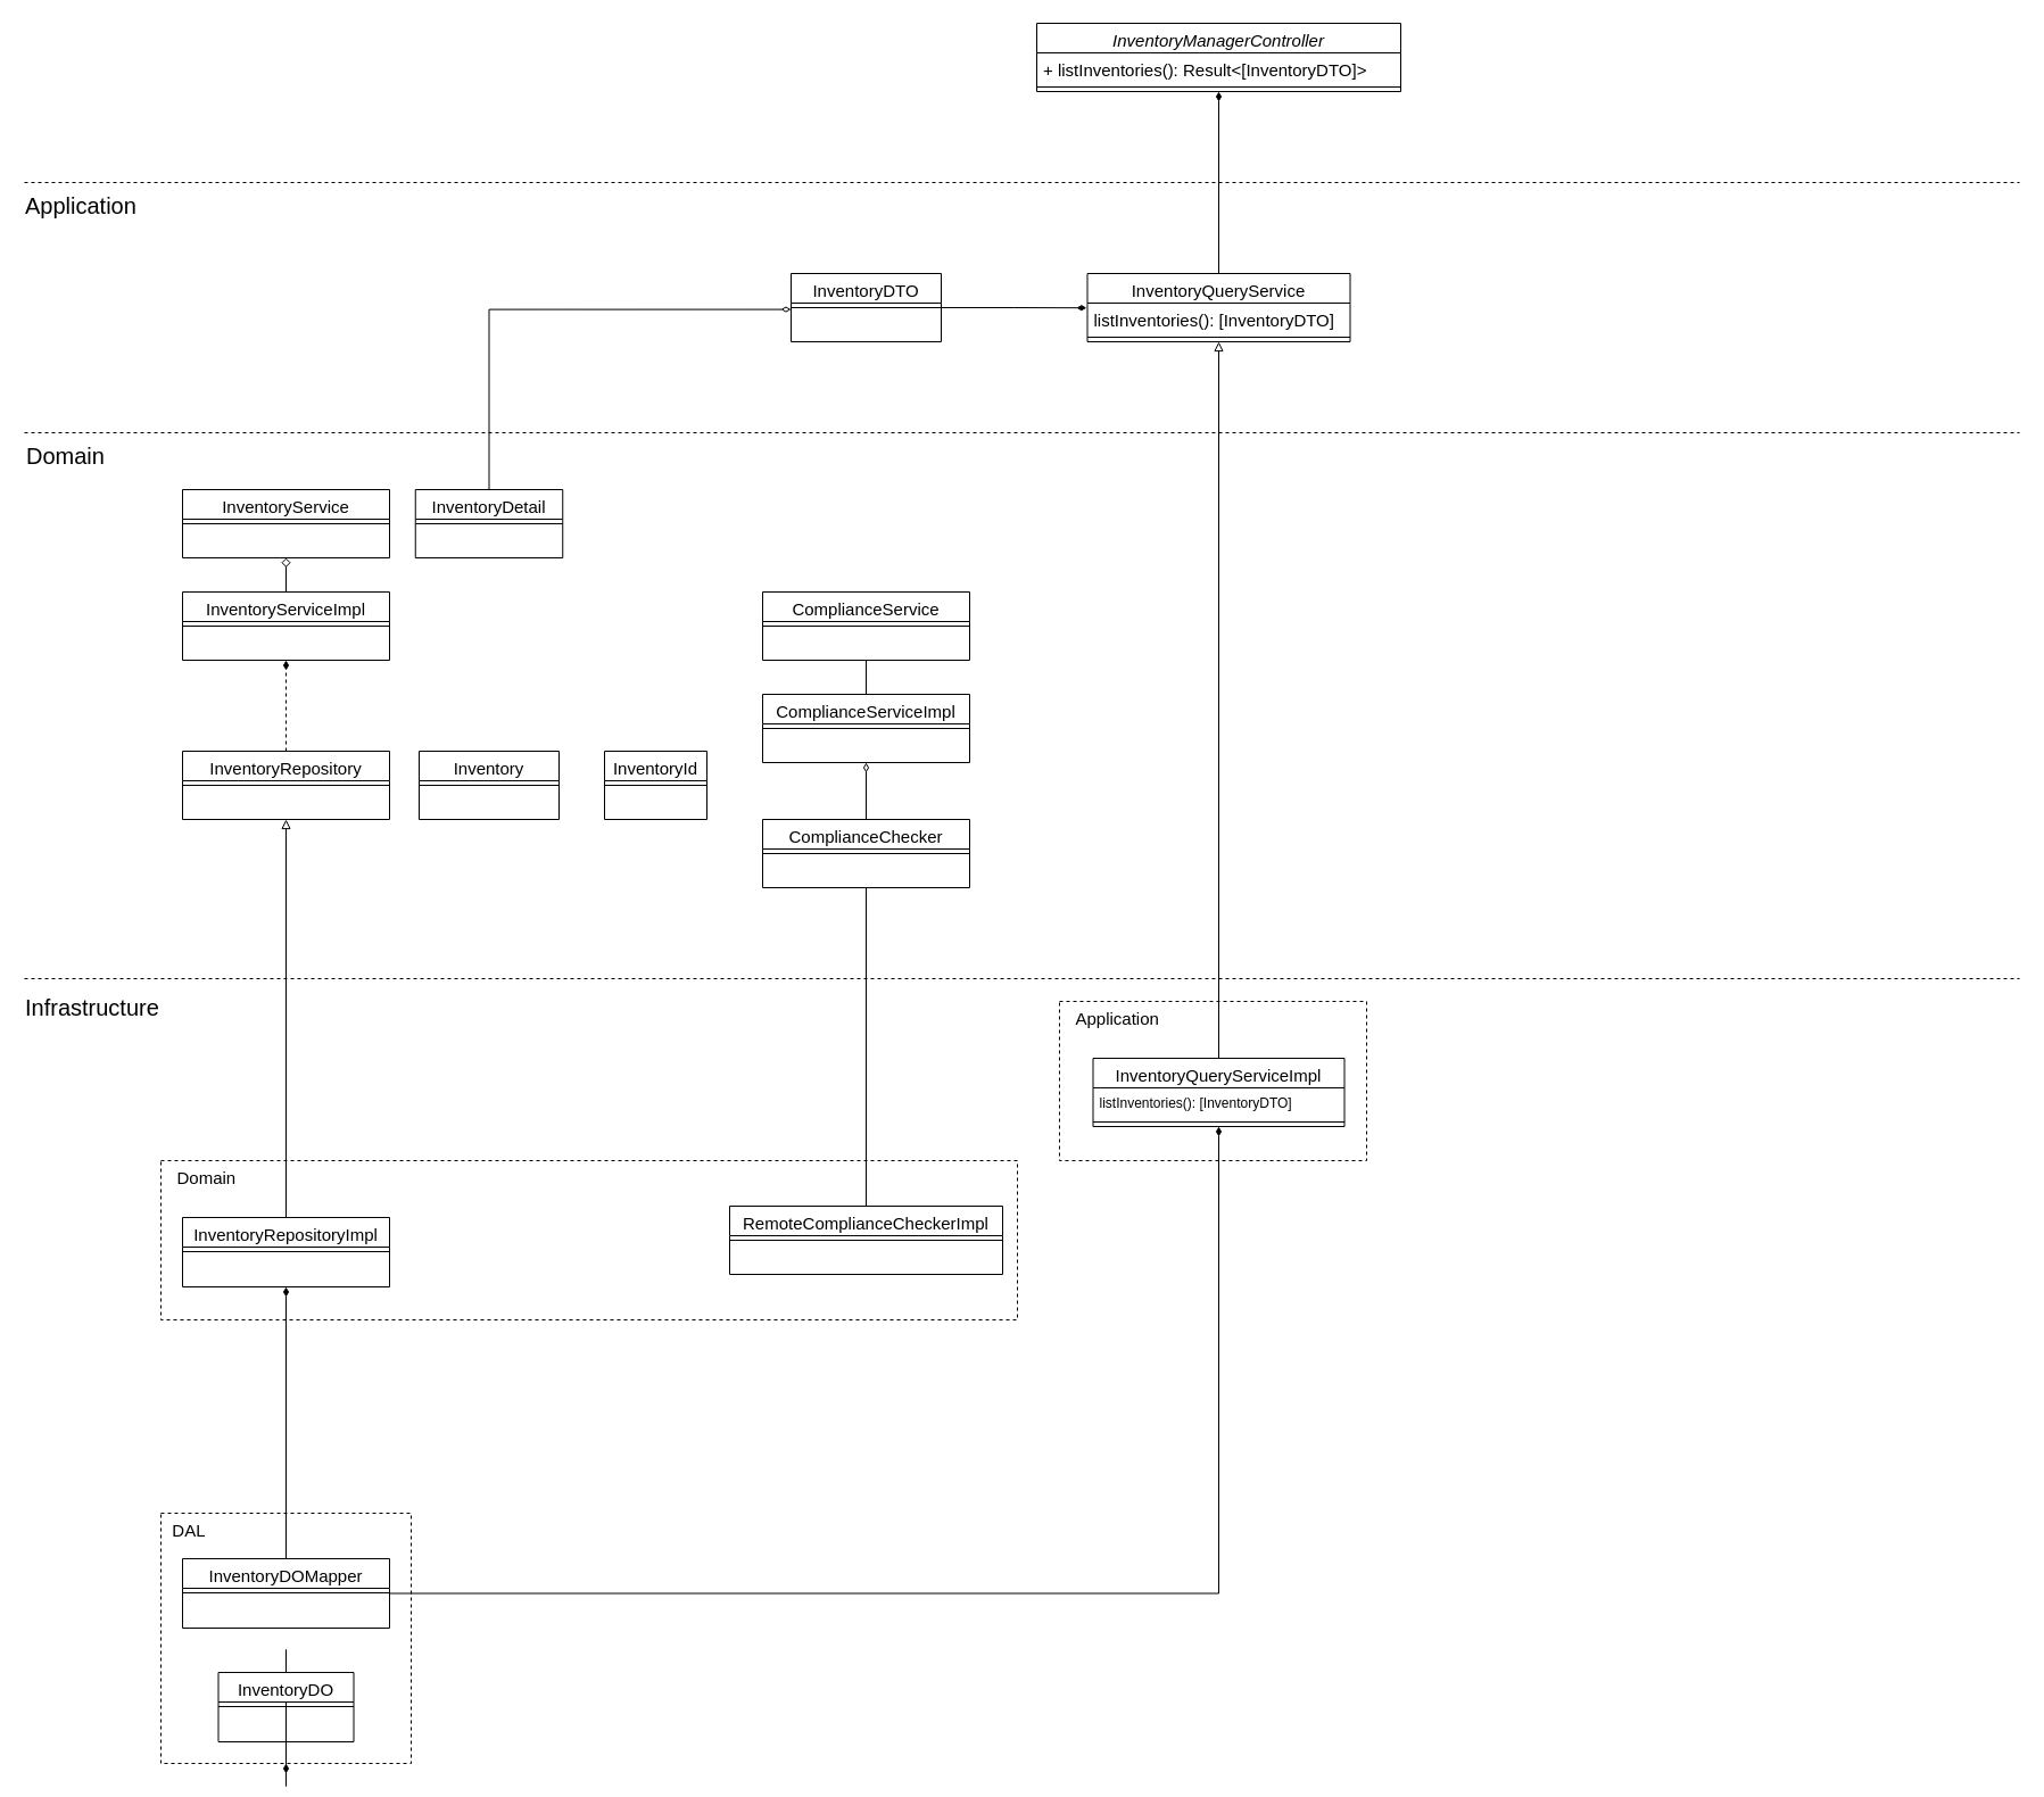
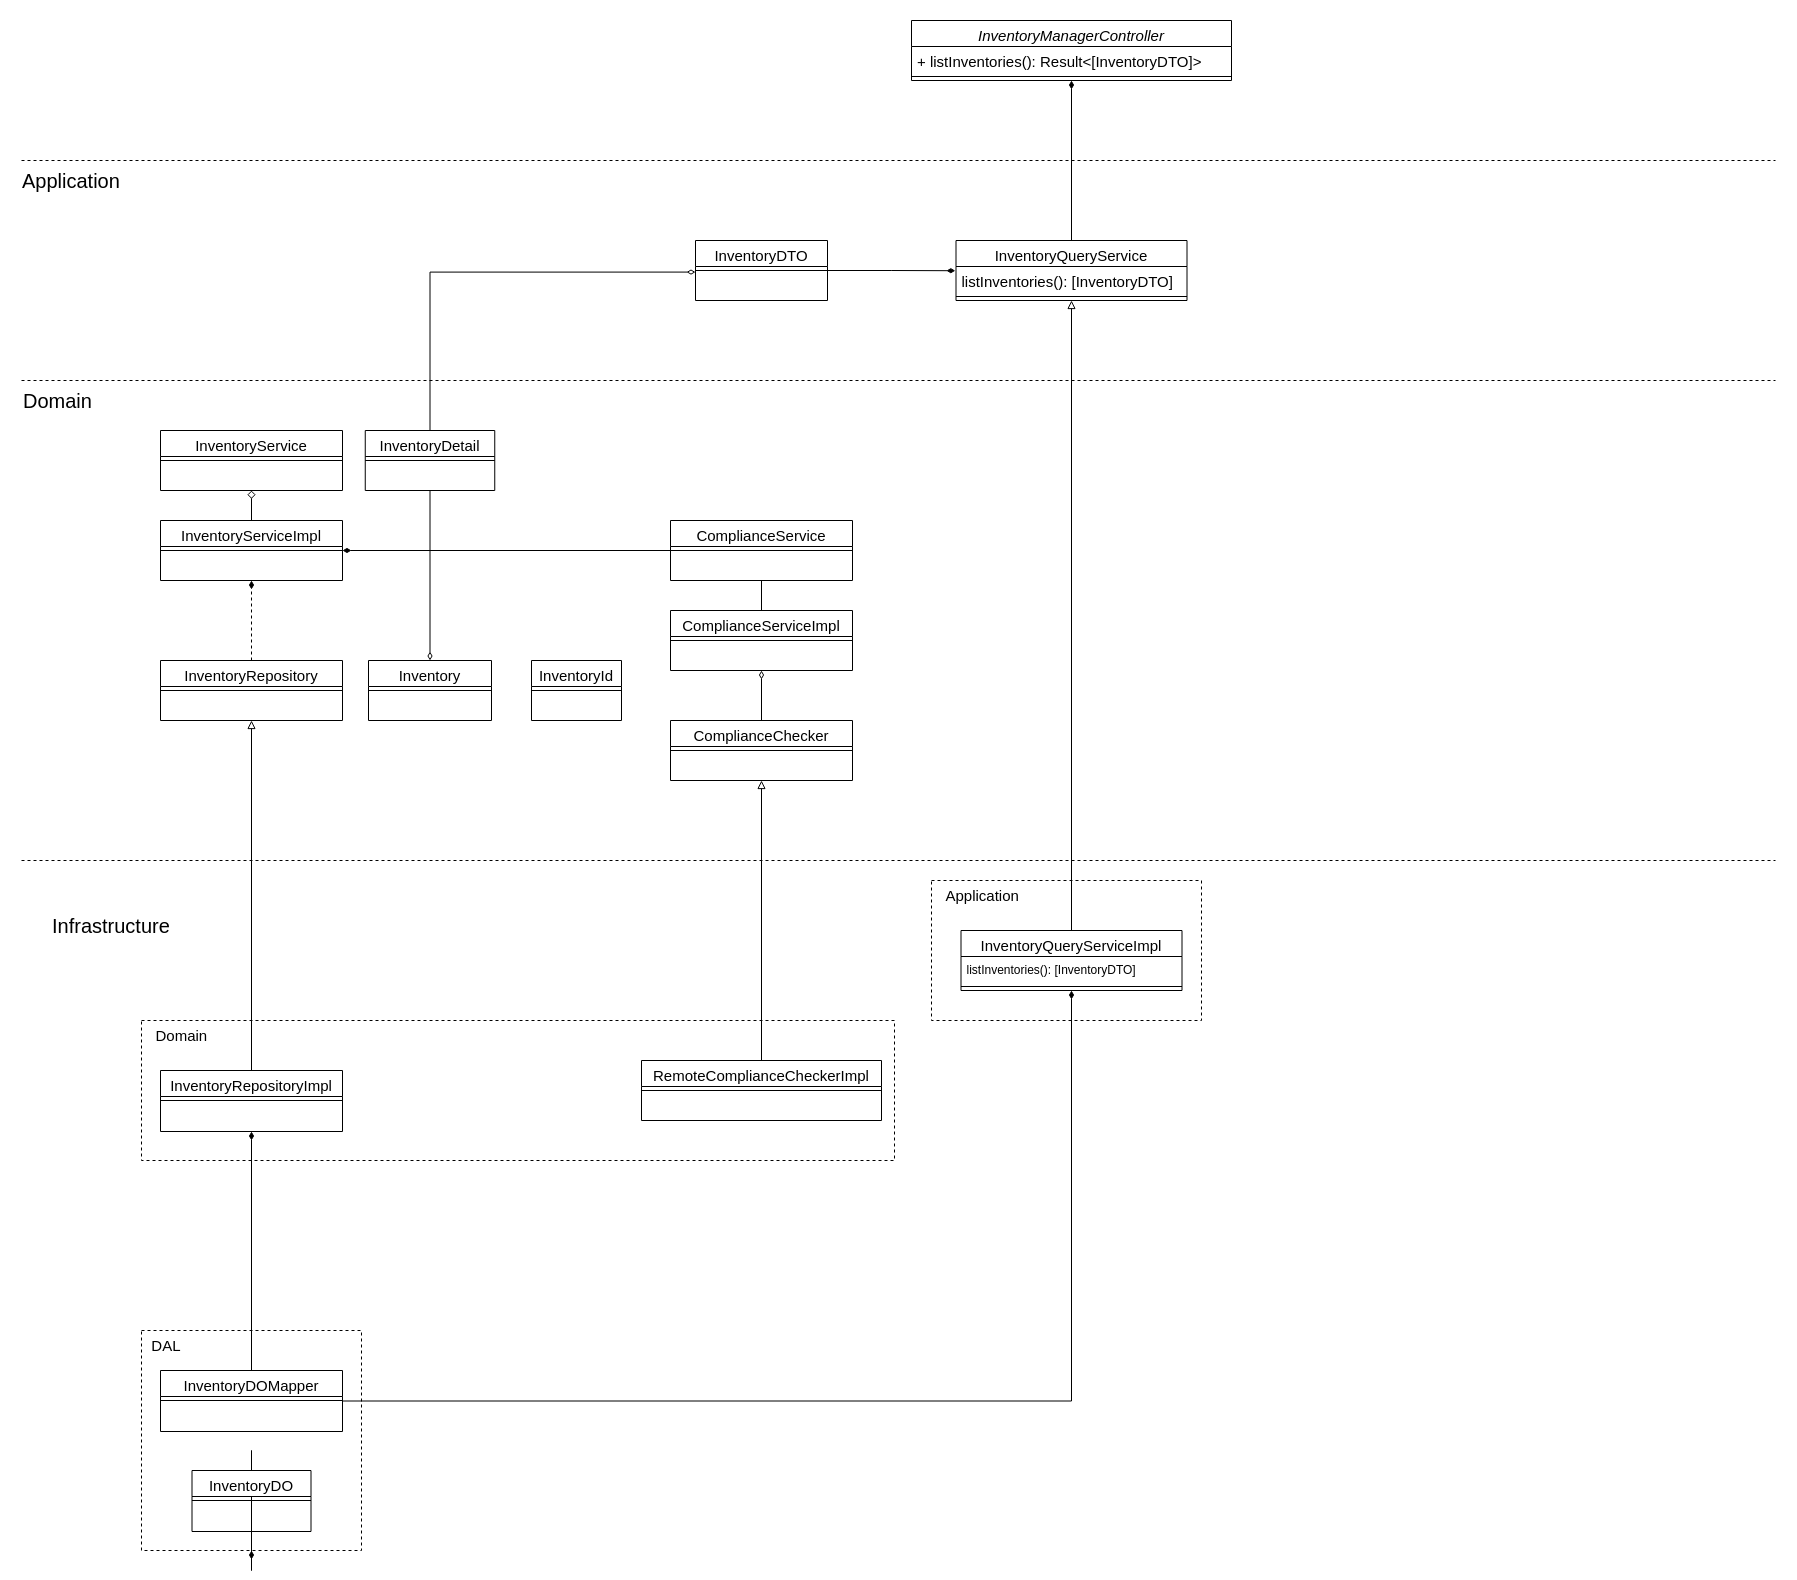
+ <mxCell id="20" style="edgeStyle=orthogonalEdgeStyle;rounded=0;orthogonalLoop=1;jettySize=auto;html=1;exitX=0;exitY=0.5;exitDx=0;exitDy=0;entryX=1;entryY=0.5;entryDx=0;entryDy=0;endArrow=diamondThin;endFill=1;fontSize=15;" edge="1" parent="1" source="21" target="30"><mxGeometry relative="1" as="geometry" /></mxCell>
+ <mxCell id="45" style="edgeStyle=orthogonalEdgeStyle;rounded=0;orthogonalLoop=1;jettySize=auto;html=1;exitX=0.5;exitY=1;exitDx=0;exitDy=0;entryX=0.5;entryY=0;entryDx=0;entryDy=0;endArrow=diamondThin;endFill=0;fontSize=15;" edge="1" parent="1" source="47" target="41"><mxGeometry relative="1" as="geometry" /></mxCell>
- <mxCell id="32" style="edgeStyle=orthogonalEdgeStyle;rounded=0;orthogonalLoop=1;jettySize=auto;html=1;exitX=0.5;exitY=0;exitDx=0;exitDy=0;entryX=0.5;entryY=1;entryDx=0;entryDy=0;endArrow=none;endFill=0;" edge="1" parent="1" source="33" target="24"><mxGeometry relative="1" as="geometry" /></mxCell>
+ <mxCell id="32" style="edgeStyle=orthogonalEdgeStyle;rounded=0;orthogonalLoop=1;jettySize=auto;html=1;exitX=0.5;exitY=0;exitDx=0;exitDy=0;entryX=0.5;entryY=1;entryDx=0;entryDy=0;endArrow=block;endFill=0;" edge="1" parent="1" source="33" target="24"><mxGeometry relative="1" as="geometry" /></mxCell>
- <mxCell id="58" value="Infrastructure" style="text;html=1;strokeColor=none;fillColor=none;align=left;verticalAlign=middle;whiteSpace=wrap;rounded=0;dashed=1;fontSize=20;" vertex="1" parent="1"><mxGeometry x="20" y="875" width="140" height="20" as="geometry" /></mxCell>
+ <mxCell id="58" value="Infrastructure" style="text;html=1;strokeColor=none;fillColor=none;align=left;verticalAlign=middle;whiteSpace=wrap;rounded=0;dashed=1;fontSize=20;" vertex="1" parent="1"><mxGeometry x="50" y="915" width="140" height="20" as="geometry" /></mxCell>
